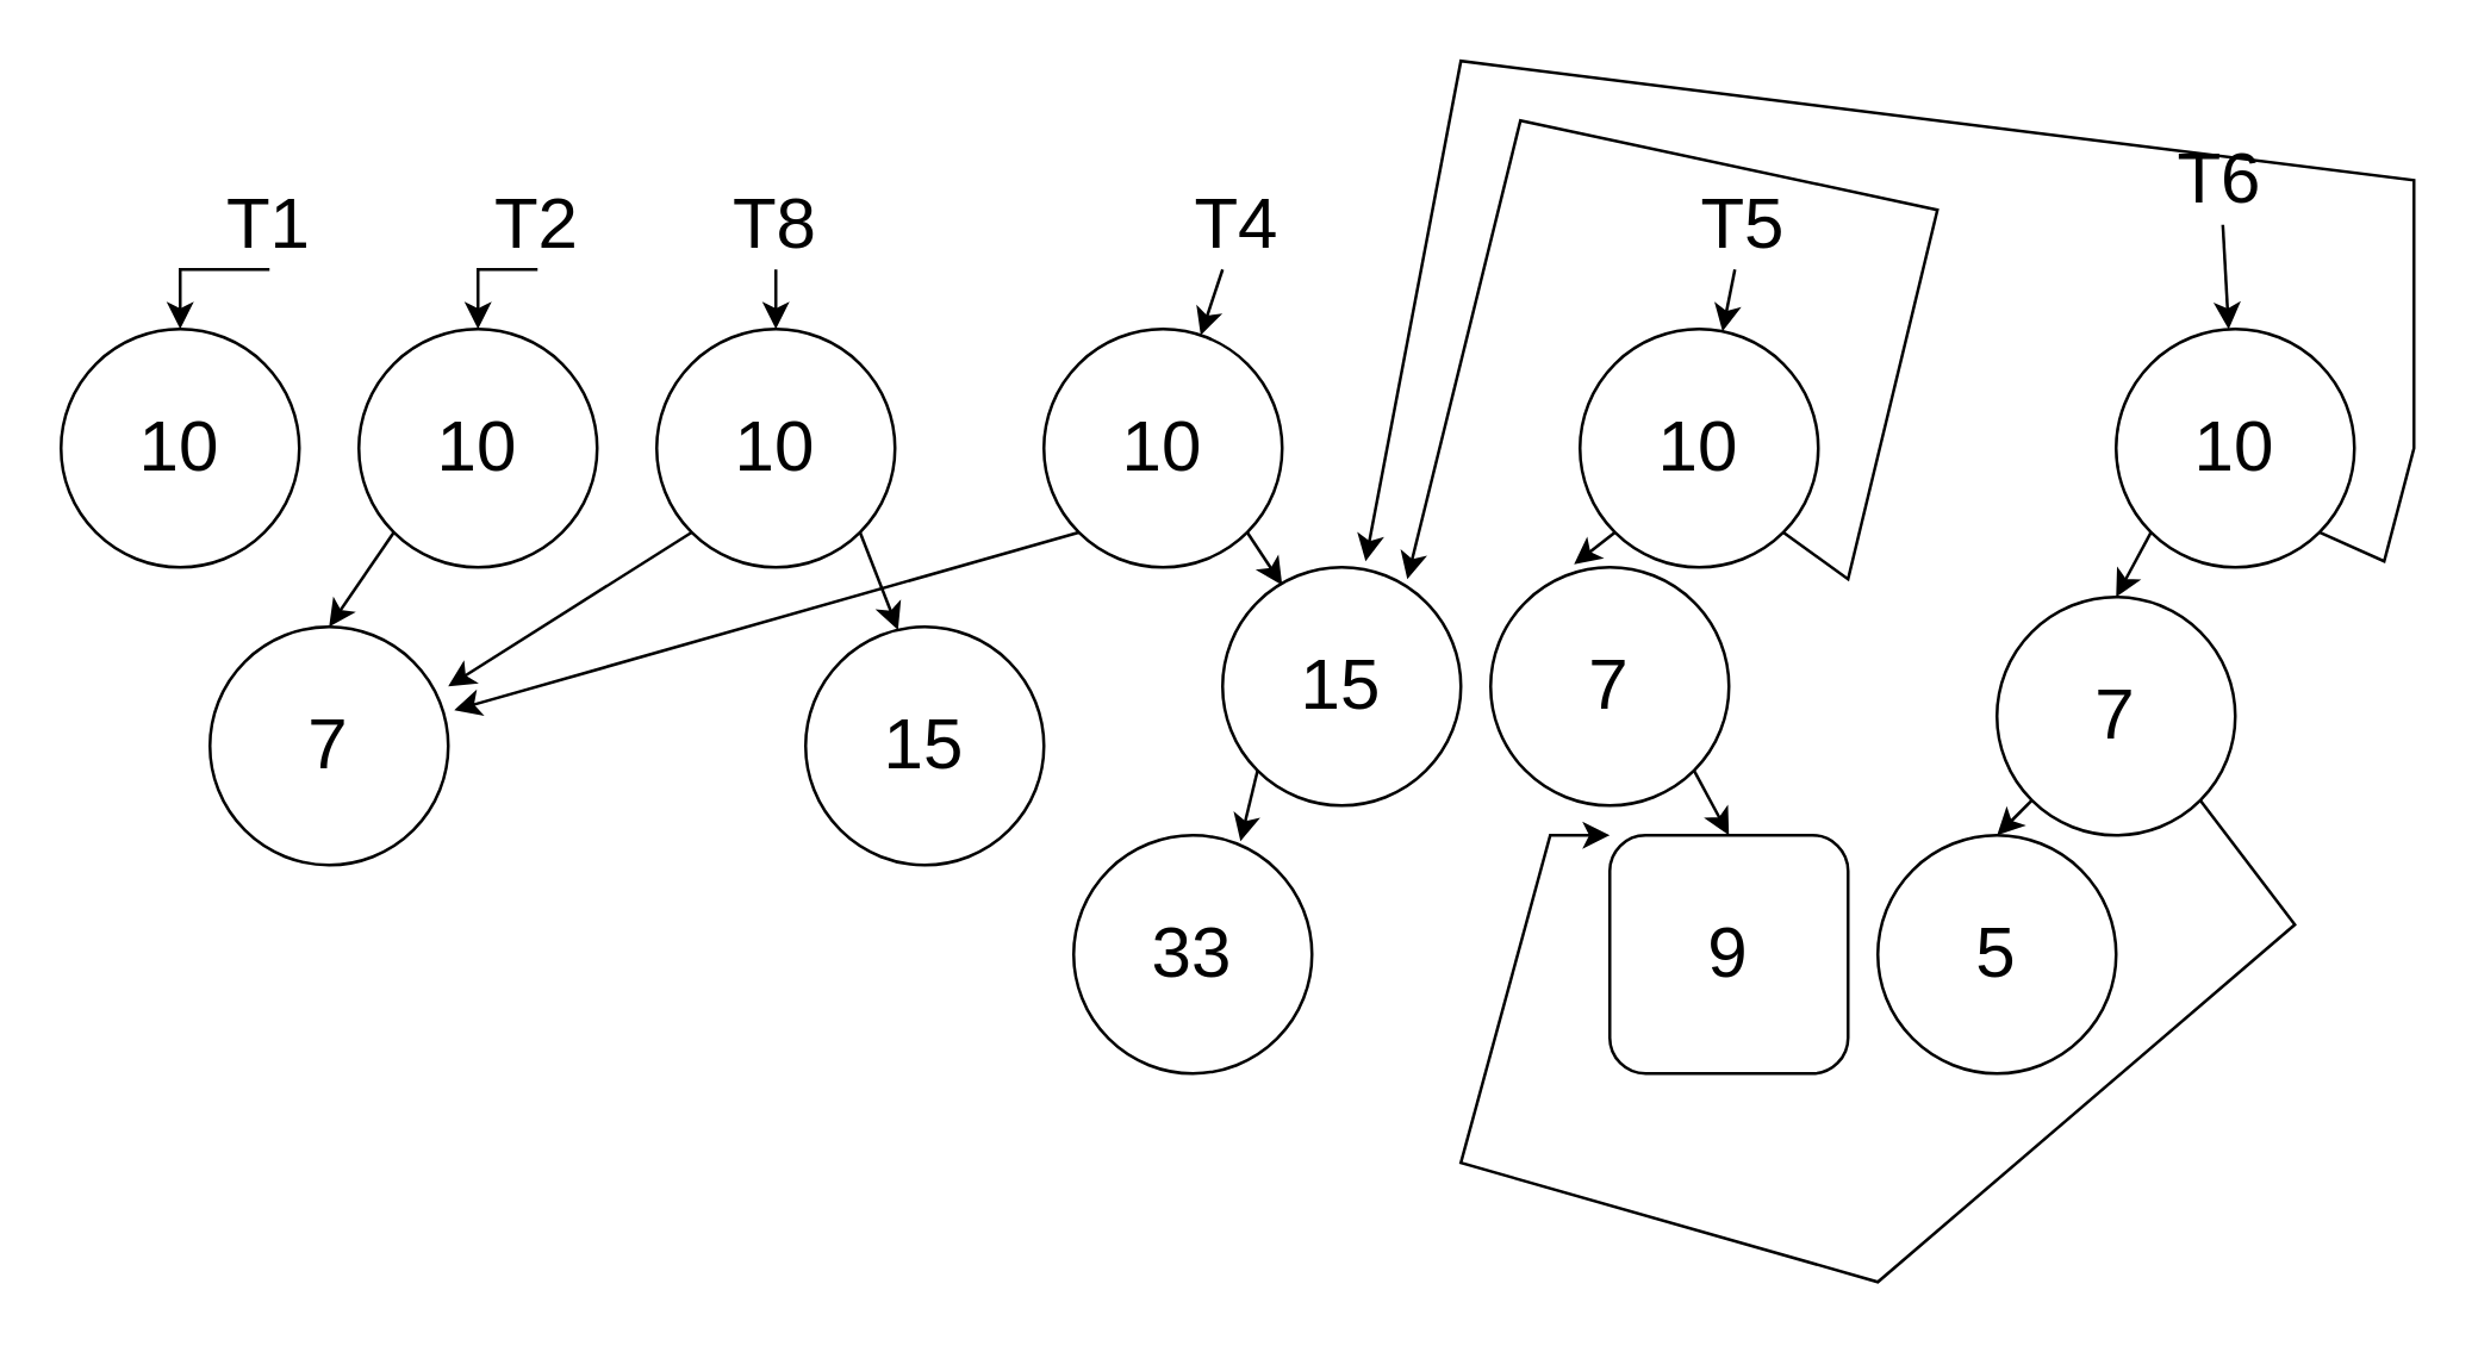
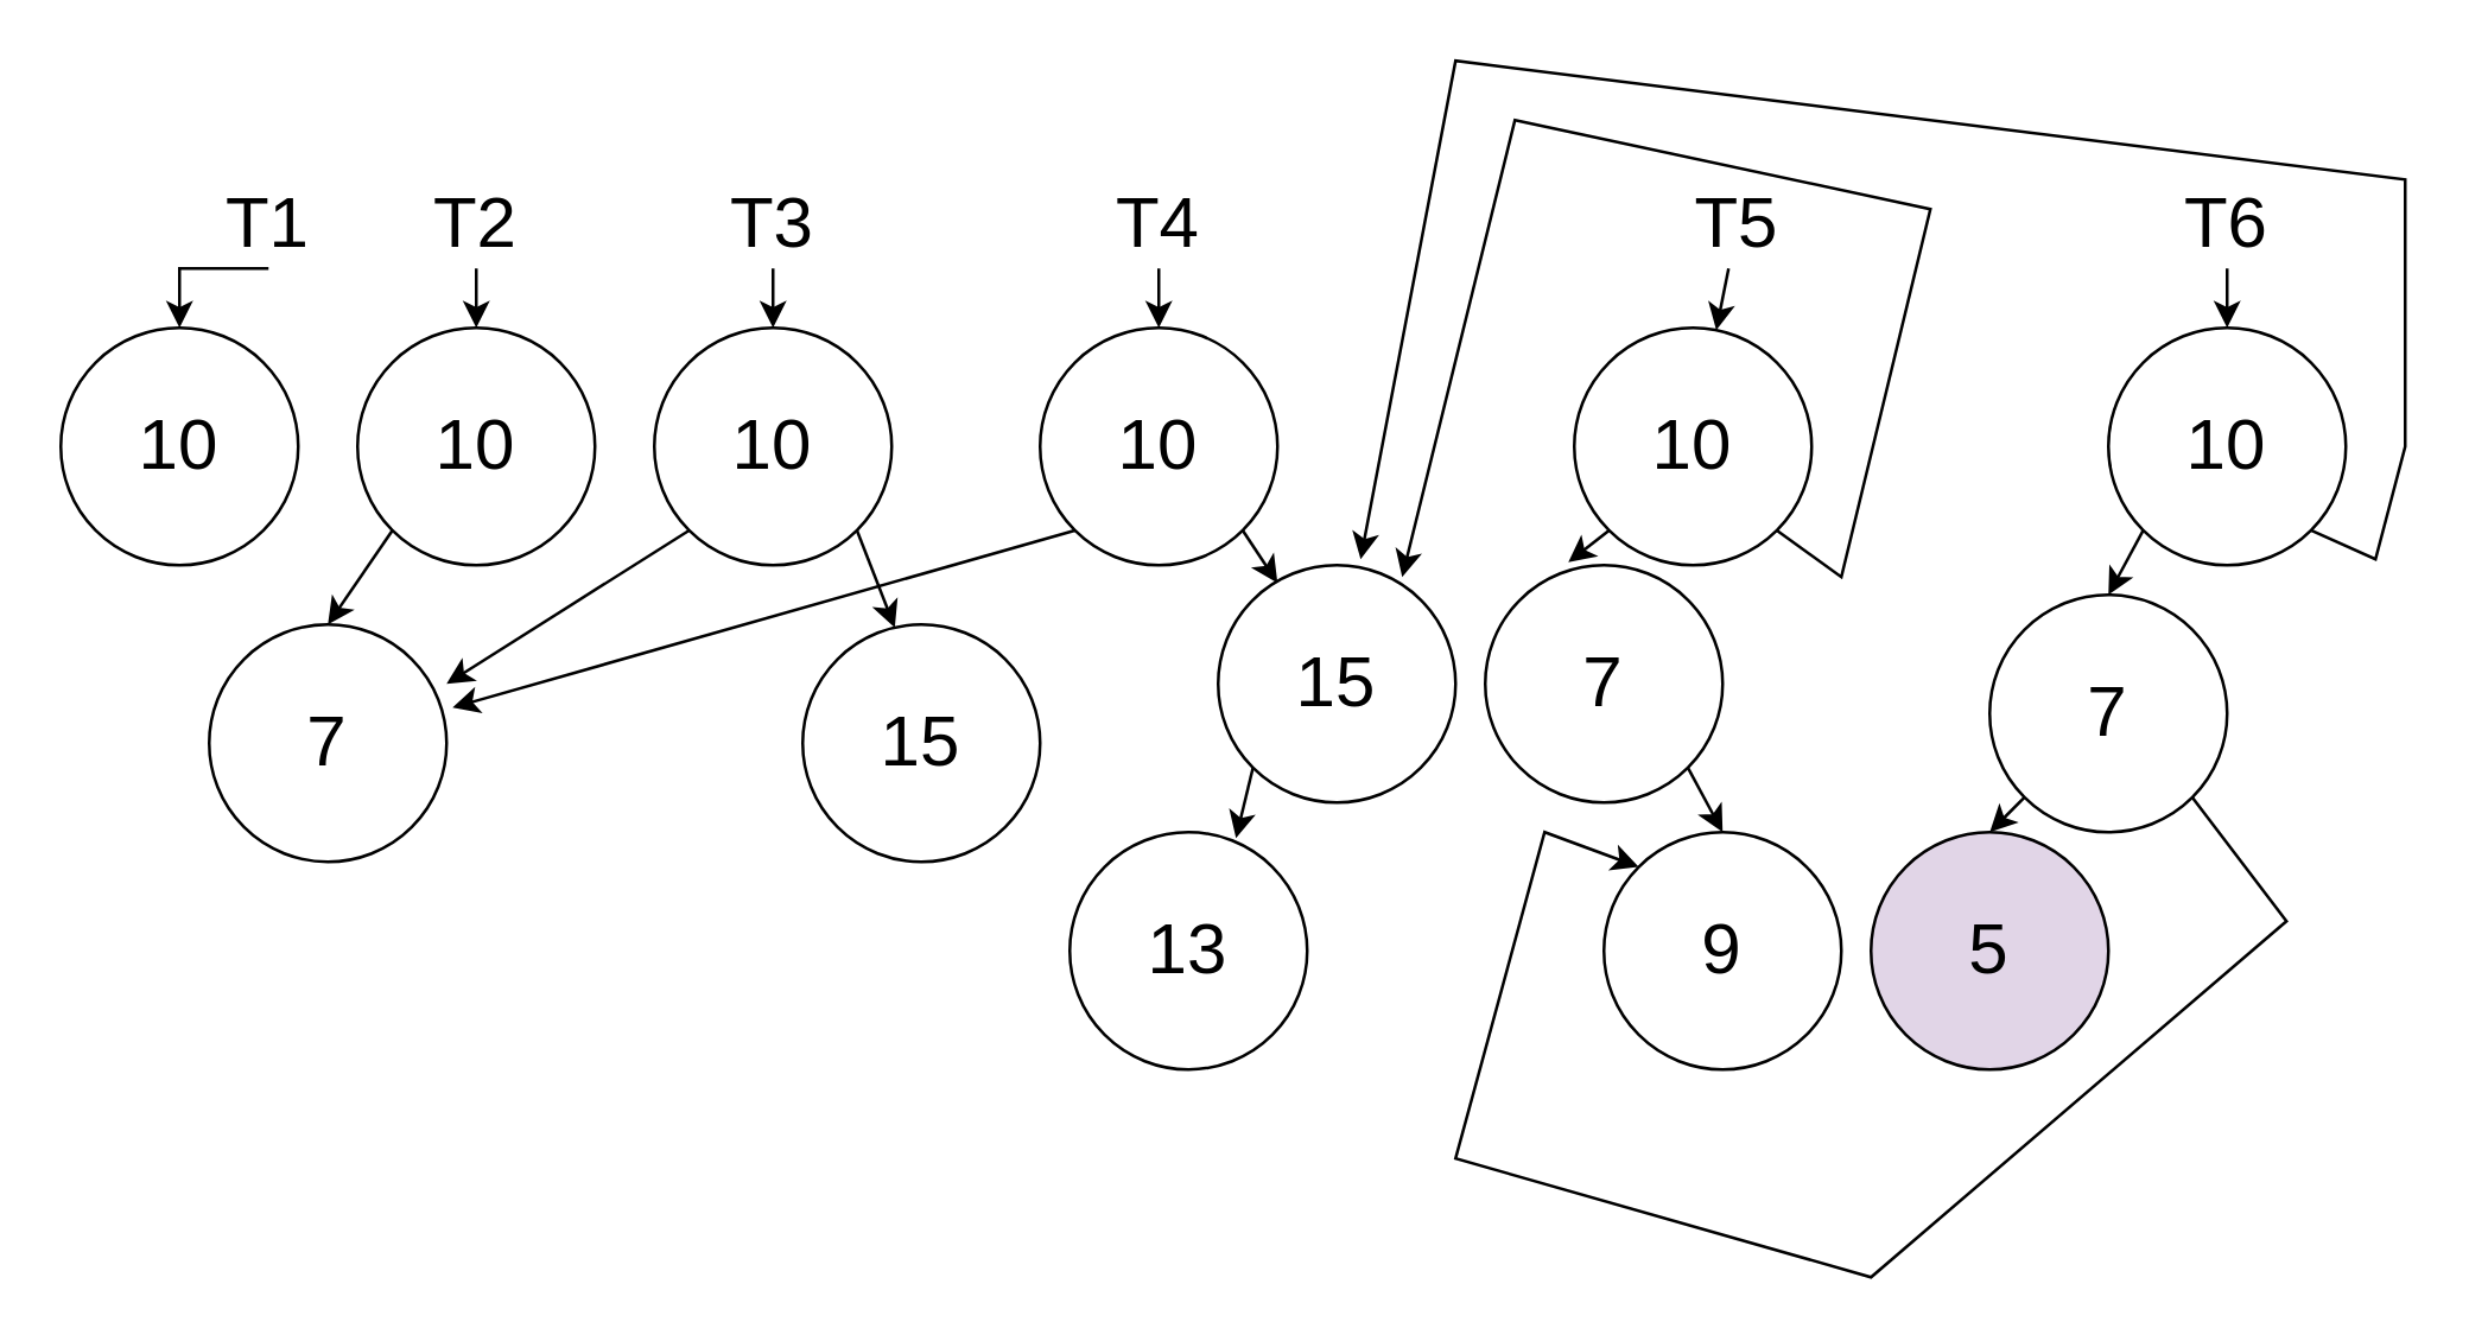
- <mxCell id="36" value="T6" style="text;html=1;strokeColor=none;fillColor=none;align=center;verticalAlign=middle;whiteSpace=wrap;rounded=0;fontSize=24;" vertex="1" parent="1"><mxGeometry x="715" y="45" width="60" height="30" as="geometry" /></mxCell>
+ <mxCell id="36" value="T6" style="text;html=1;strokeColor=none;fillColor=none;align=center;verticalAlign=middle;whiteSpace=wrap;rounded=0;fontSize=24;" vertex="1" parent="1"><mxGeometry x="720" y="60" width="60" height="30" as="geometry" /></mxCell>
- <mxCell id="8" value="T2" style="text;html=1;strokeColor=none;fillColor=none;align=center;verticalAlign=middle;whiteSpace=wrap;rounded=0;fontSize=24;" vertex="1" parent="1"><mxGeometry x="150" y="60" width="60" height="30" as="geometry" /></mxCell>
+ <mxCell id="8" value="T2" style="text;html=1;strokeColor=none;fillColor=none;align=center;verticalAlign=middle;whiteSpace=wrap;rounded=0;fontSize=24;" vertex="1" parent="1"><mxGeometry x="130" y="60" width="60" height="30" as="geometry" /></mxCell>
- <mxCell id="14" value="T8" style="text;html=1;strokeColor=none;fillColor=none;align=center;verticalAlign=middle;whiteSpace=wrap;rounded=0;fontSize=24;" vertex="1" parent="1"><mxGeometry x="230" y="60" width="60" height="30" as="geometry" /></mxCell>
+ <mxCell id="14" value="T3" style="text;html=1;strokeColor=none;fillColor=none;align=center;verticalAlign=middle;whiteSpace=wrap;rounded=0;fontSize=24;" vertex="1" parent="1"><mxGeometry x="230" y="60" width="60" height="30" as="geometry" /></mxCell>
- <mxCell id="20" value="T4" style="text;html=1;strokeColor=none;fillColor=none;align=center;verticalAlign=middle;whiteSpace=wrap;rounded=0;fontSize=24;" vertex="1" parent="1"><mxGeometry x="385" y="60" width="60" height="30" as="geometry" /></mxCell>
+ <mxCell id="20" value="T4" style="text;html=1;strokeColor=none;fillColor=none;align=center;verticalAlign=middle;whiteSpace=wrap;rounded=0;fontSize=24;" vertex="1" parent="1"><mxGeometry x="360" y="60" width="60" height="30" as="geometry" /></mxCell>
- <mxCell id="23" value="&lt;font style=&quot;font-size: 24px&quot;&gt;33&lt;/font&gt;" style="ellipse;whiteSpace=wrap;html=1;aspect=fixed;" vertex="1" parent="1"><mxGeometry x="360" y="280" width="80" height="80" as="geometry" /></mxCell>
+ <mxCell id="23" value="&lt;font style=&quot;font-size: 24px&quot;&gt;13&lt;/font&gt;" style="ellipse;whiteSpace=wrap;html=1;aspect=fixed;" vertex="1" parent="1"><mxGeometry x="360" y="280" width="80" height="80" as="geometry" /></mxCell>
- <mxCell id="31" value="&lt;font style=&quot;font-size: 24px&quot;&gt;9&lt;/font&gt;" style="whiteSpace=wrap;html=1;aspect=fixed;rounded=1;" vertex="1" parent="1"><mxGeometry x="540" y="280" width="80" height="80" as="geometry" /></mxCell>
+ <mxCell id="31" value="&lt;font style=&quot;font-size: 24px&quot;&gt;9&lt;/font&gt;" style="ellipse;whiteSpace=wrap;html=1;aspect=fixed;" vertex="1" parent="1"><mxGeometry x="540" y="280" width="80" height="80" as="geometry" /></mxCell>
- <mxCell id="40" value="&lt;font style=&quot;font-size: 24px&quot;&gt;5&lt;/font&gt;" style="ellipse;whiteSpace=wrap;html=1;aspect=fixed;" vertex="1" parent="1"><mxGeometry x="630" y="280" width="80" height="80" as="geometry" /></mxCell>
+ <mxCell id="40" value="&lt;font style=&quot;font-size: 24px&quot;&gt;5&lt;/font&gt;" style="ellipse;whiteSpace=wrap;html=1;aspect=fixed;fillColor=#e1d5e7;" vertex="1" parent="1"><mxGeometry x="630" y="280" width="80" height="80" as="geometry" /></mxCell>
